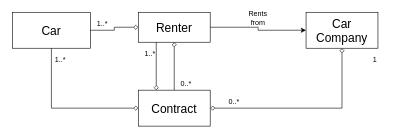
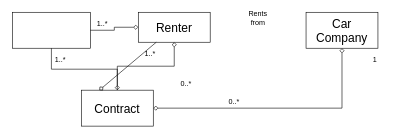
- <mxCell id="4" style="edgeStyle=orthogonalEdgeStyle;rounded=0;orthogonalLoop=1;jettySize=auto;html=1;entryX=0;entryY=0.5;entryDx=0;entryDy=0;startArrow=none;startFill=0;endArrow=classic;endFill=1;" edge="1" parent="1" source="6" target="8"><mxGeometry relative="1" as="geometry" /></mxCell>
- <mxCell id="3" value="&lt;font style=&quot;font-size: 20px&quot;&gt;Car&lt;/font&gt;" style="text;html=1;strokeColor=none;fillColor=none;align=center;verticalAlign=middle;whiteSpace=wrap;rounded=0;" vertex="1" parent="1"><mxGeometry x="30" y="30" width="110" height="40" as="geometry" /></mxCell>
- <mxCell id="11" value="&lt;p style=&quot;font-size: 20px&quot;&gt;Contract&lt;/p&gt;" style="rounded=0;whiteSpace=wrap;html=1;" vertex="1" parent="1"><mxGeometry x="230" y="150" width="120" height="60" as="geometry" /></mxCell>
+ <mxCell id="11" value="&lt;p style=&quot;font-size: 20px&quot;&gt;Contract&lt;/p&gt;" style="rounded=0;whiteSpace=wrap;html=1;" vertex="1" parent="1"><mxGeometry x="135" y="150" width="120" height="60" as="geometry" /></mxCell>
